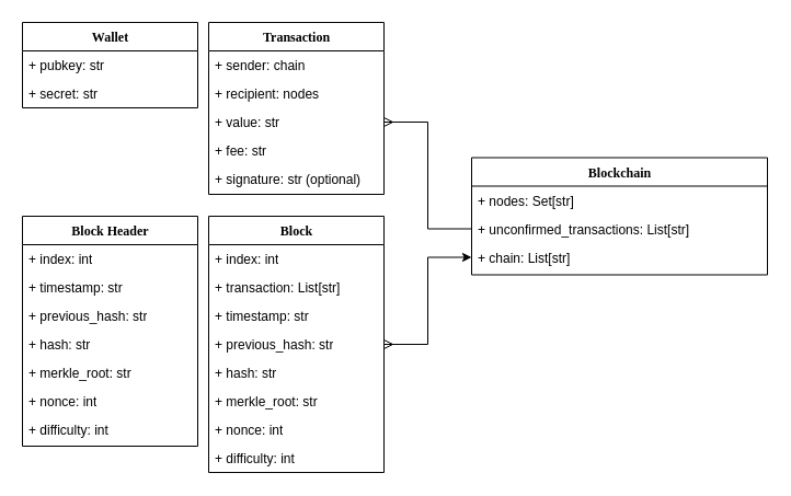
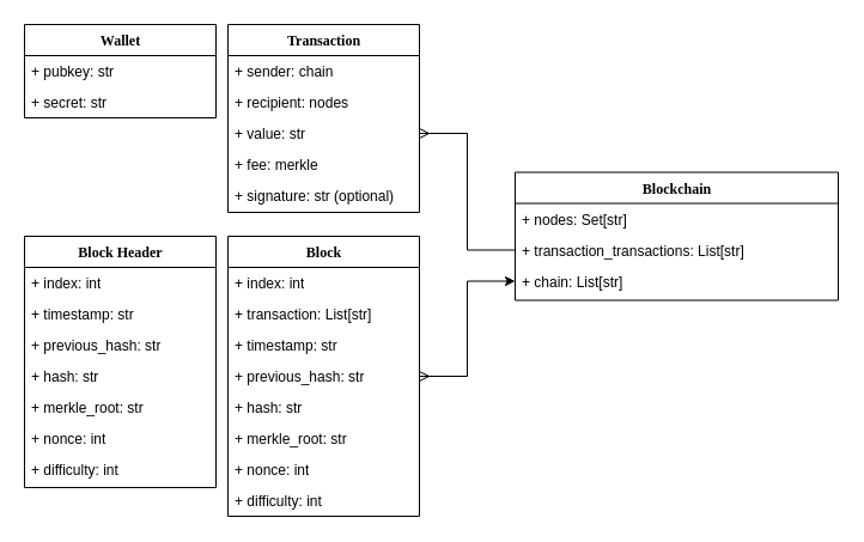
- <mxCell id="9" value="+ fee: str" style="text;html=1;strokeColor=none;fillColor=none;align=left;verticalAlign=top;spacingLeft=4;spacingRight=4;whiteSpace=wrap;overflow=hidden;rotatable=0;points=[[0,0.5],[1,0.5]];portConstraint=eastwest;" vertex="1" parent="5"><mxGeometry y="104" width="160" height="26" as="geometry" /></mxCell>
+ <mxCell id="9" value="+ fee: merkle" style="text;html=1;strokeColor=none;fillColor=none;align=left;verticalAlign=top;spacingLeft=4;spacingRight=4;whiteSpace=wrap;overflow=hidden;rotatable=0;points=[[0,0.5],[1,0.5]];portConstraint=eastwest;" vertex="1" parent="5"><mxGeometry y="104" width="160" height="26" as="geometry" /></mxCell>
- <mxCell id="22" value="+ unconfirmed_transactions: List[str]" style="text;html=1;strokeColor=none;fillColor=none;align=left;verticalAlign=top;spacingLeft=4;spacingRight=4;whiteSpace=wrap;overflow=hidden;rotatable=0;points=[[0,0.5],[1,0.5]];portConstraint=eastwest;" parent="20" vertex="1"><mxGeometry y="52" width="270" height="26" as="geometry" /></mxCell>
+ <mxCell id="22" value="+ transaction_transactions: List[str]" style="text;html=1;strokeColor=none;fillColor=none;align=left;verticalAlign=top;spacingLeft=4;spacingRight=4;whiteSpace=wrap;overflow=hidden;rotatable=0;points=[[0,0.5],[1,0.5]];portConstraint=eastwest;" parent="20" vertex="1"><mxGeometry y="52" width="270" height="26" as="geometry" /></mxCell>
